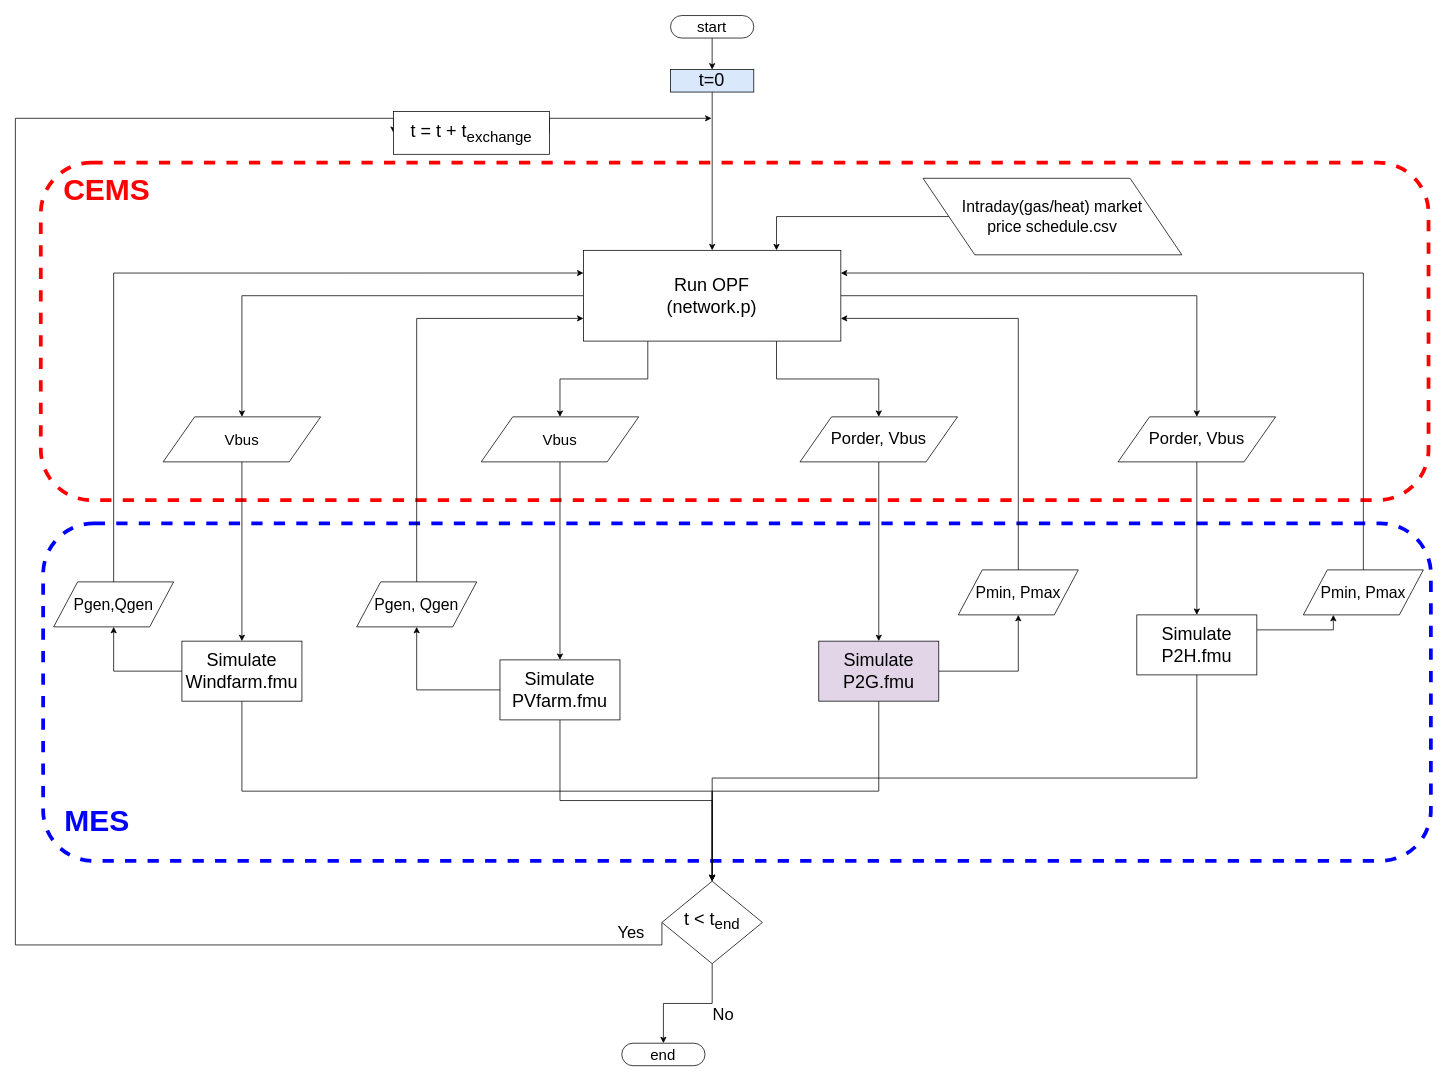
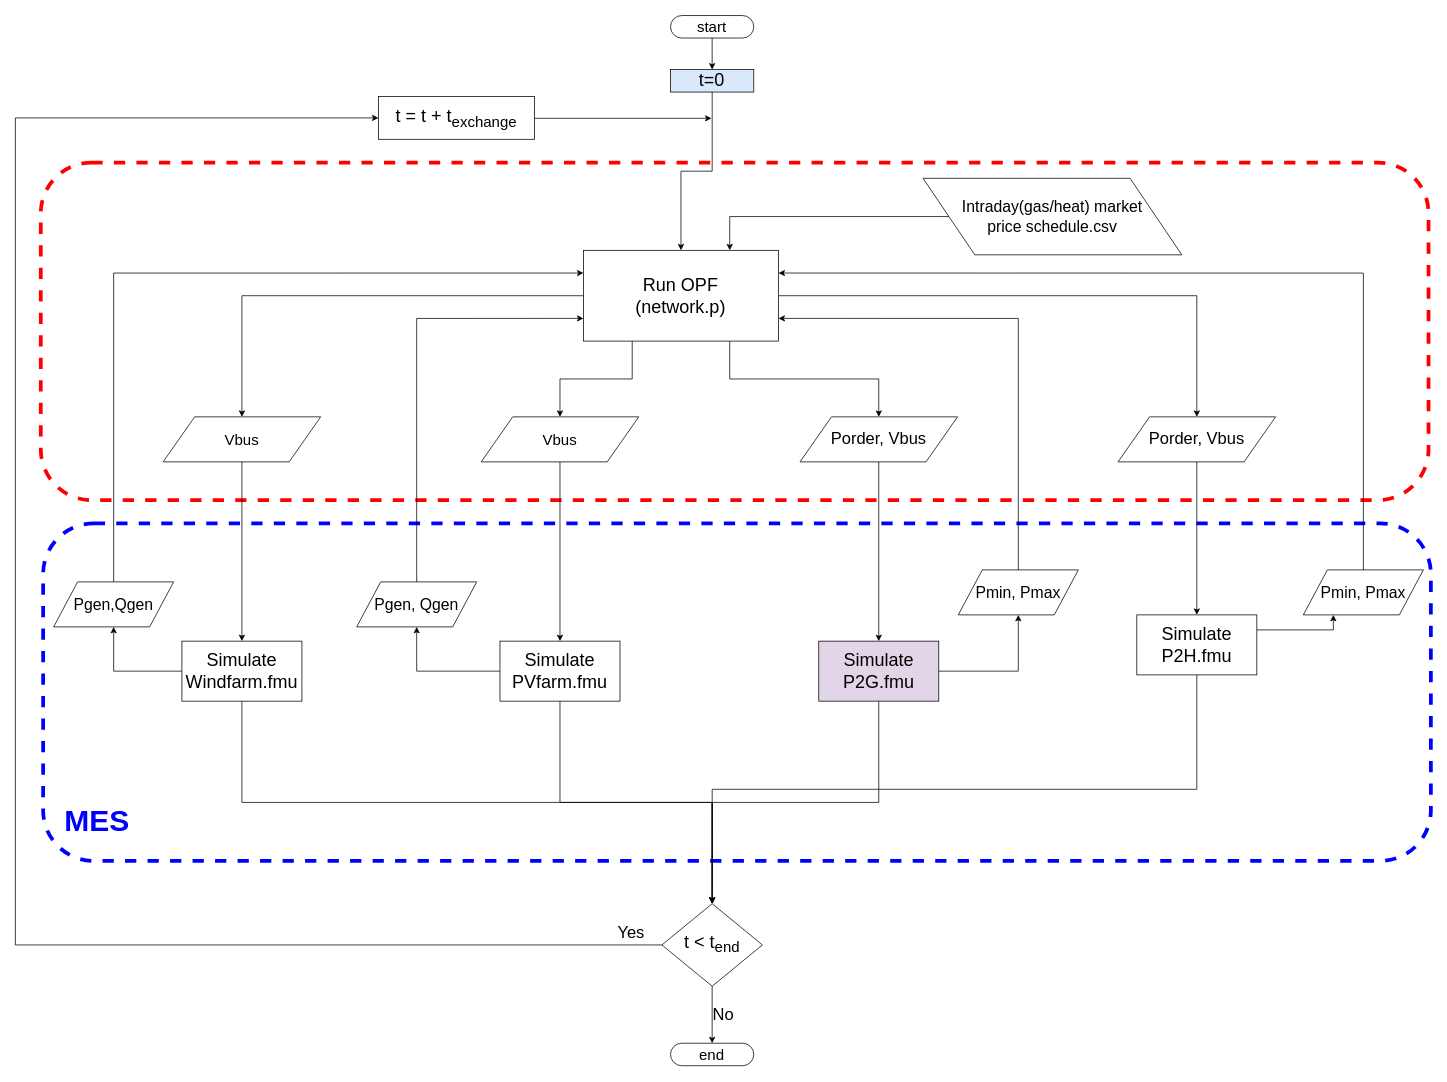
- <mxCell id="8" value="&lt;font style=&quot;font-size: 24px&quot;&gt;t = t + t&lt;sub&gt;exchange&lt;/sub&gt;&lt;/font&gt;" style="rounded=0;whiteSpace=wrap;html=1;" parent="1" vertex="1"><mxGeometry x="524" y="148" width="208" height="57" as="geometry" /></mxCell>
+ <mxCell id="8" value="&lt;font style=&quot;font-size: 24px&quot;&gt;t = t + t&lt;sub&gt;exchange&lt;/sub&gt;&lt;/font&gt;" style="rounded=0;whiteSpace=wrap;html=1;" parent="1" vertex="1"><mxGeometry x="504" y="128" width="208" height="57" as="geometry" /></mxCell>
- <mxCell id="44" value="&lt;font color=&quot;#ff0000&quot; size=&quot;1&quot;&gt;&lt;b style=&quot;font-size: 40px&quot;&gt;CEMS&lt;/b&gt;&lt;/font&gt;" style="text;html=1;strokeColor=none;fillColor=none;align=center;verticalAlign=middle;whiteSpace=wrap;rounded=0;" parent="1" vertex="1"><mxGeometry x="67" y="222" width="150" height="60" as="geometry" /></mxCell>
- <mxCell id="19" value="&lt;font style=&quot;font-size: 24px&quot;&gt;Run OPF&lt;br&gt;(network.p)&lt;/font&gt;" style="rounded=0;whiteSpace=wrap;html=1;" parent="1" vertex="1"><mxGeometry x="777.31" y="333" width="343.12" height="121" as="geometry" /></mxCell>
+ <mxCell id="19" value="&lt;font style=&quot;font-size: 24px&quot;&gt;Run OPF&lt;br&gt;(network.p)&lt;/font&gt;" style="rounded=0;whiteSpace=wrap;html=1;" parent="1" vertex="1"><mxGeometry x="777.31" y="333" width="260" height="121" as="geometry" /></mxCell>
- <mxCell id="41" value="&lt;font style=&quot;font-size: 24px&quot;&gt;Simulate PVfarm.fmu&lt;/font&gt;" style="rounded=0;whiteSpace=wrap;html=1;aspect=fixed;" parent="1" vertex="1"><mxGeometry x="666" y="879" width="160" height="80" as="geometry" /></mxCell>
+ <mxCell id="41" value="&lt;font style=&quot;font-size: 24px&quot;&gt;Simulate PVfarm.fmu&lt;/font&gt;" style="rounded=0;whiteSpace=wrap;html=1;aspect=fixed;" parent="1" vertex="1"><mxGeometry x="666" y="854" width="160" height="80" as="geometry" /></mxCell>
- <mxCell id="6" value="&lt;font style=&quot;font-size: 24px&quot;&gt;t &amp;lt; t&lt;sub&gt;end&lt;/sub&gt;&lt;/font&gt;" style="rhombus;whiteSpace=wrap;html=1;shadow=0;fontFamily=Helvetica;fontSize=12;align=center;strokeWidth=1;spacing=6;spacingTop=-4;" parent="1" vertex="1"><mxGeometry x="881.87" y="1174" width="134" height="110" as="geometry" /></mxCell>
+ <mxCell id="6" value="&lt;font style=&quot;font-size: 24px&quot;&gt;t &amp;lt; t&lt;sub&gt;end&lt;/sub&gt;&lt;/font&gt;" style="rhombus;whiteSpace=wrap;html=1;shadow=0;fontFamily=Helvetica;fontSize=12;align=center;strokeWidth=1;spacing=6;spacingTop=-4;" parent="1" vertex="1"><mxGeometry x="881.87" y="1204" width="134" height="110" as="geometry" /></mxCell>
- <mxCell id="48" value="&lt;font style=&quot;font-size: 20px&quot;&gt;end&lt;/font&gt;" style="whiteSpace=wrap;html=1;rounded=1;arcSize=50;align=center;" parent="1" vertex="1"><mxGeometry x="828.37" y="1390" width="111" height="30" as="geometry" /></mxCell>
+ <mxCell id="48" value="&lt;font style=&quot;font-size: 20px&quot;&gt;end&lt;/font&gt;" style="whiteSpace=wrap;html=1;rounded=1;arcSize=50;align=center;" parent="1" vertex="1"><mxGeometry x="893.37" y="1390" width="111" height="30" as="geometry" /></mxCell>
